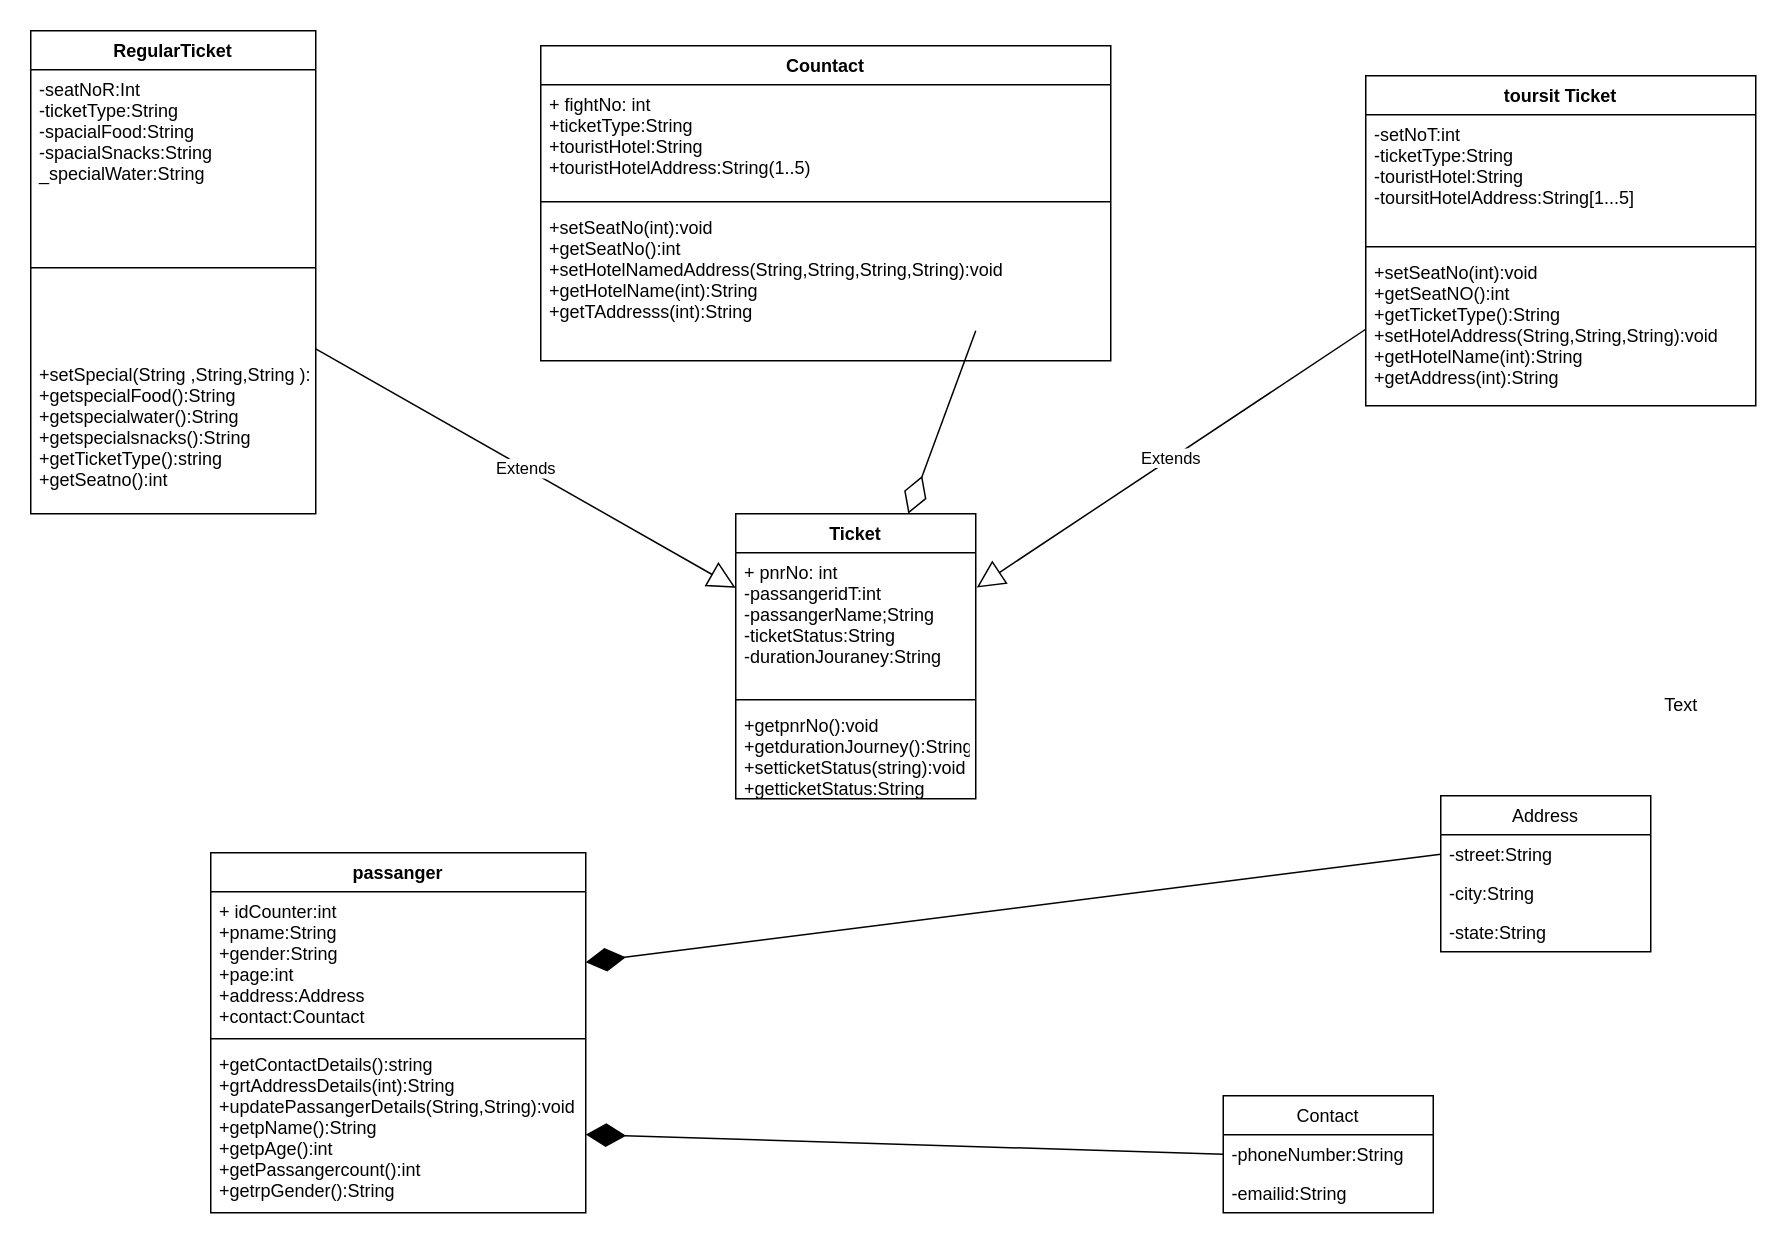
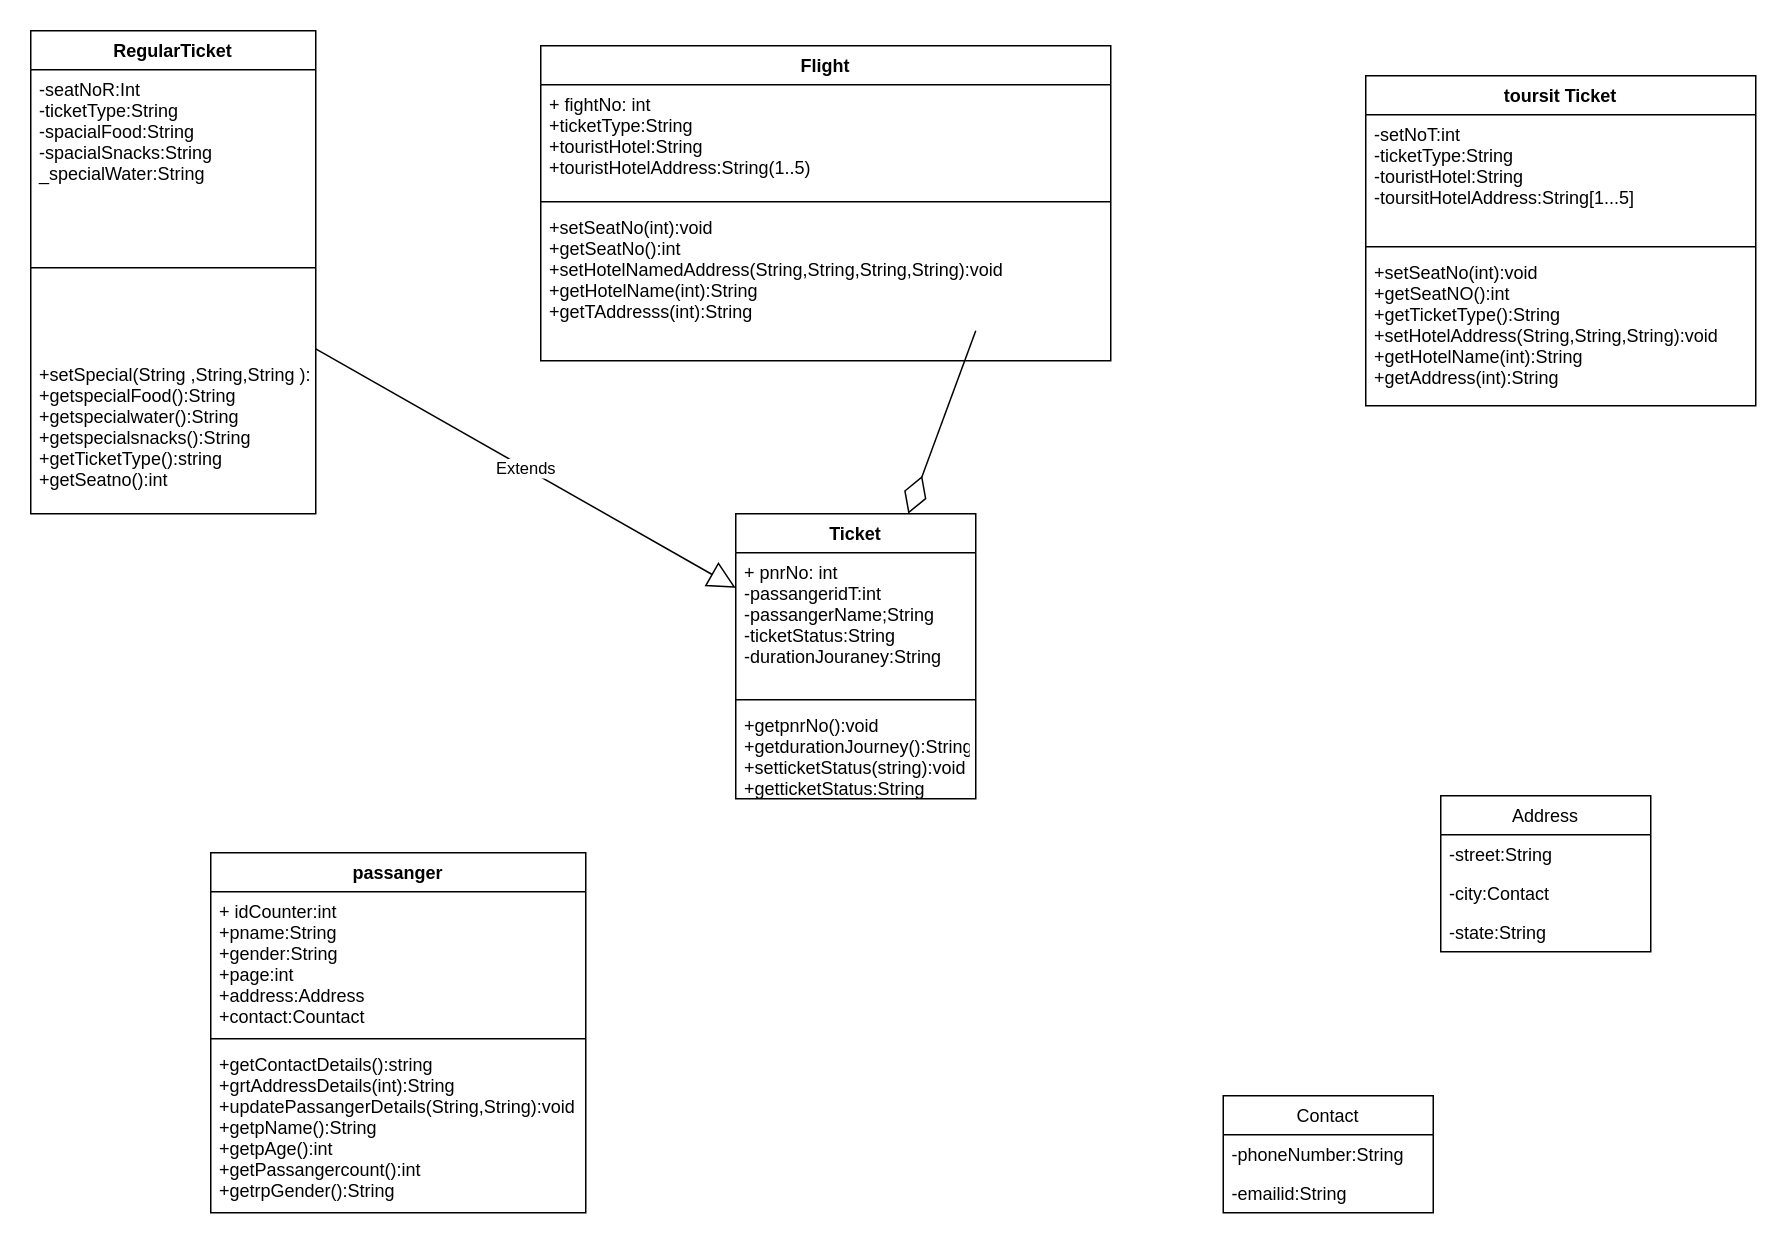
- <mxCell id="6" value="Countact" style="swimlane;fontStyle=1;align=center;verticalAlign=top;childLayout=stackLayout;horizontal=1;startSize=26;horizontalStack=0;resizeParent=1;resizeParentMax=0;resizeLast=0;collapsible=1;marginBottom=0;" vertex="1" parent="1"><mxGeometry x="360" y="30" width="380" height="210" as="geometry" /></mxCell>
+ <mxCell id="6" value="Flight" style="swimlane;fontStyle=1;align=center;verticalAlign=top;childLayout=stackLayout;horizontal=1;startSize=26;horizontalStack=0;resizeParent=1;resizeParentMax=0;resizeLast=0;collapsible=1;marginBottom=0;" vertex="1" parent="1"><mxGeometry x="360" y="30" width="380" height="210" as="geometry" /></mxCell>
- <mxCell id="30" value="Extends" style="endArrow=block;endSize=16;endFill=0;html=1;exitX=0;exitY=0.5;exitDx=0;exitDy=0;entryX=1.004;entryY=0.247;entryDx=0;entryDy=0;entryPerimeter=0;" edge="1" parent="1" source="13" target="15"><mxGeometry width="160" relative="1" as="geometry"><mxPoint x="630" y="320" as="sourcePoint" /><mxPoint x="790" y="320" as="targetPoint" /></mxGeometry></mxCell>
- <mxCell id="31" value="Text" style="text;html=1;align=center;verticalAlign=middle;resizable=0;points=[];autosize=1;" vertex="1" parent="1"><mxGeometry x="1100" y="460" width="40" height="20" as="geometry" /></mxCell>
- <mxCell id="27" value="-city:String" style="text;strokeColor=none;fillColor=none;align=left;verticalAlign=top;spacingLeft=4;spacingRight=4;overflow=hidden;rotatable=0;points=[[0,0.5],[1,0.5]];portConstraint=eastwest;" vertex="1" parent="25"><mxGeometry y="52" width="140" height="26" as="geometry" /></mxCell>
+ <mxCell id="27" value="-city:Contact" style="text;strokeColor=none;fillColor=none;align=left;verticalAlign=top;spacingLeft=4;spacingRight=4;overflow=hidden;rotatable=0;points=[[0,0.5],[1,0.5]];portConstraint=eastwest;" vertex="1" parent="25"><mxGeometry y="52" width="140" height="26" as="geometry" /></mxCell>
- <mxCell id="33" value="" style="endArrow=diamondThin;endFill=1;endSize=24;html=1;exitX=0;exitY=0.5;exitDx=0;exitDy=0;entryX=1;entryY=0.5;entryDx=0;entryDy=0;" edge="1" parent="1" source="26" target="19"><mxGeometry width="160" relative="1" as="geometry"><mxPoint x="650" y="520" as="sourcePoint" /><mxPoint x="810" y="520" as="targetPoint" /></mxGeometry></mxCell>
- <mxCell id="32" value="" style="endArrow=diamondThin;endFill=1;endSize=24;html=1;exitX=0;exitY=0.5;exitDx=0;exitDy=0;" edge="1" parent="1" source="23" target="21"><mxGeometry width="160" relative="1" as="geometry"><mxPoint x="650" y="520" as="sourcePoint" /><mxPoint x="810" y="520" as="targetPoint" /></mxGeometry></mxCell>
